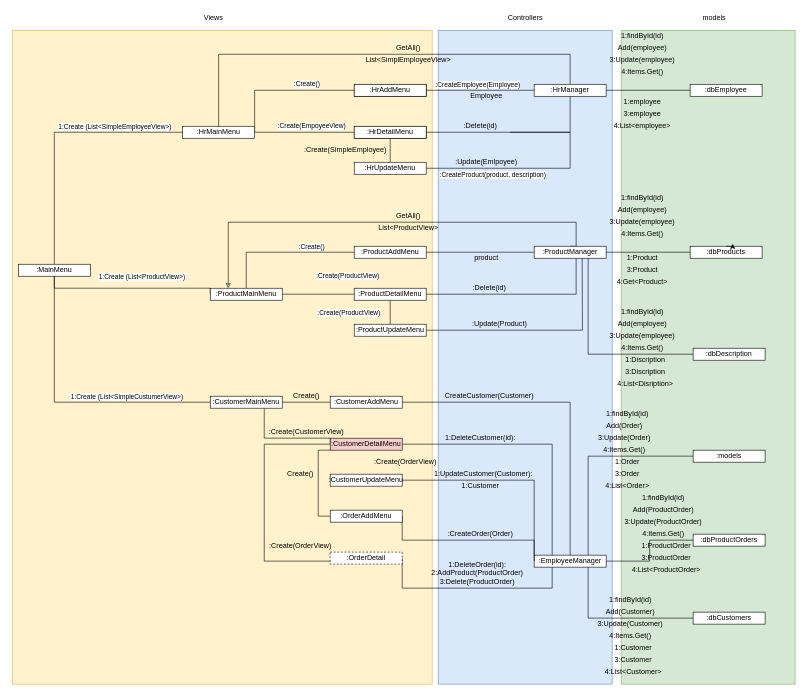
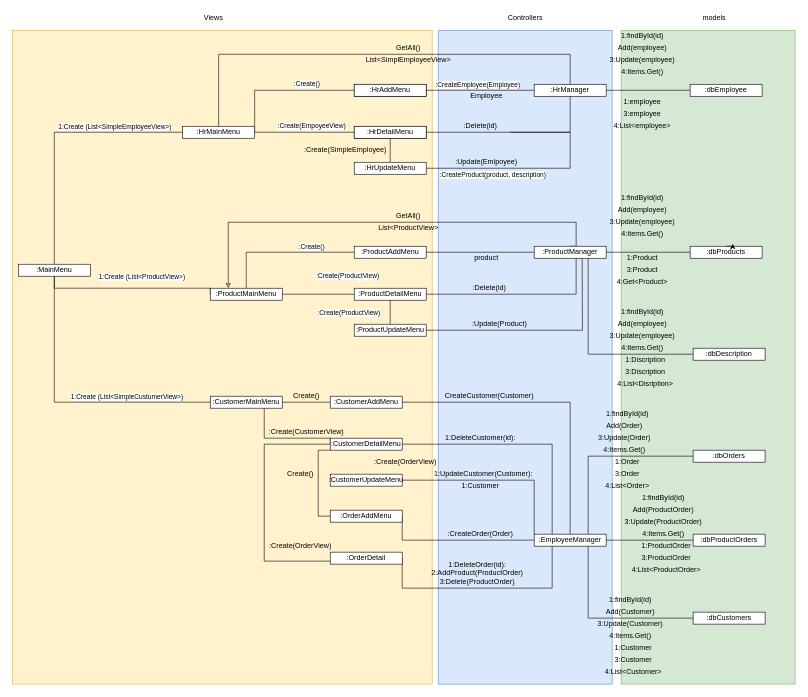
- <mxCell id="102" value=":CustomerDetailMenu" style="rounded=0;whiteSpace=wrap;html=1;fillColor=#f8cecc;" vertex="1" parent="1"><mxGeometry x="550" y="730" width="120" height="20" as="geometry" /></mxCell>
+ <mxCell id="102" value=":CustomerDetailMenu" style="rounded=0;whiteSpace=wrap;html=1;" vertex="1" parent="1"><mxGeometry x="550" y="730" width="120" height="20" as="geometry" /></mxCell>
- <mxCell id="90" value=":models" style="rounded=0;whiteSpace=wrap;html=1;" vertex="1" parent="1"><mxGeometry x="1155" y="750" width="120" height="20" as="geometry" /></mxCell>
+ <mxCell id="90" value=":dbOrders" style="rounded=0;whiteSpace=wrap;html=1;" vertex="1" parent="1"><mxGeometry x="1155" y="750" width="120" height="20" as="geometry" /></mxCell>
- <mxCell id="108" value=":OrderDetail" style="rounded=0;whiteSpace=wrap;html=1;dashed=1;" vertex="1" parent="1"><mxGeometry x="550" y="920" width="120" height="20" as="geometry" /></mxCell>
+ <mxCell id="108" value=":OrderDetail" style="rounded=0;whiteSpace=wrap;html=1;" vertex="1" parent="1"><mxGeometry x="550" y="920" width="120" height="20" as="geometry" /></mxCell>
- <mxCell id="96" value=":EmployeeManager" style="rounded=0;whiteSpace=wrap;html=1;" vertex="1" parent="1"><mxGeometry x="890" y="925" width="120" height="20" as="geometry" /></mxCell>
+ <mxCell id="96" value=":EmployeeManager" style="rounded=0;whiteSpace=wrap;html=1;" vertex="1" parent="1"><mxGeometry x="890" y="890" width="120" height="20" as="geometry" /></mxCell>
